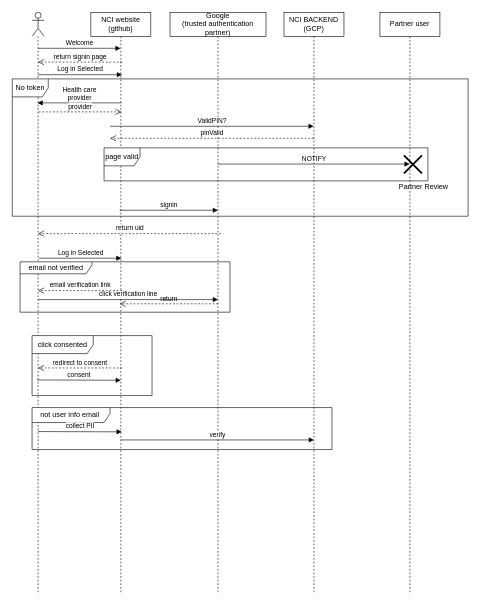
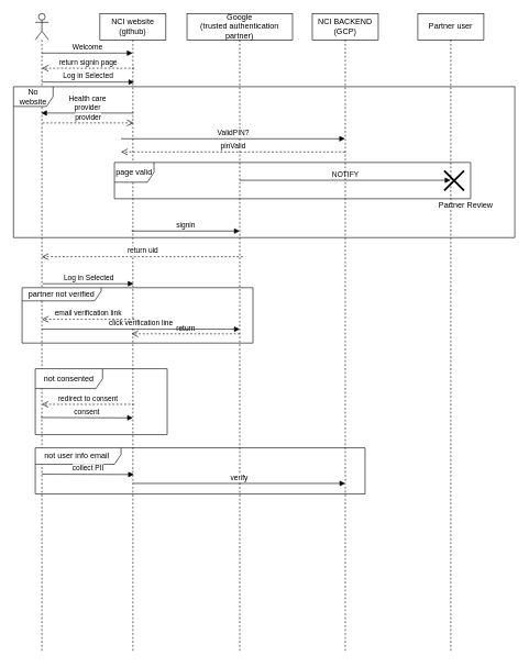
- <mxCell id="7" value="No token" style="shape=umlFrame;whiteSpace=wrap;html=1;" vertex="1" parent="4"><mxGeometry x="-263" y="111" width="760" height="229" as="geometry" /></mxCell>
+ <mxCell id="7" value="No website" style="shape=umlFrame;whiteSpace=wrap;html=1;" vertex="1" parent="4"><mxGeometry x="-263" y="111" width="760" height="229" as="geometry" /></mxCell>
- <mxCell id="5" value="email not verified" style="shape=umlFrame;whiteSpace=wrap;html=1;width=120;height=20;" parent="4" vertex="1"><mxGeometry x="-250" y="416" width="350" height="84" as="geometry" /></mxCell>
+ <mxCell id="5" value="partner not verified" style="shape=umlFrame;whiteSpace=wrap;html=1;width=120;height=20;" parent="4" vertex="1"><mxGeometry x="-250" y="416" width="350" height="84" as="geometry" /></mxCell>
- <mxCell id="22" value="click consented" style="shape=umlFrame;whiteSpace=wrap;html=1;width=102;height=30;" parent="1" vertex="1"><mxGeometry x="53" y="559" width="200" height="100" as="geometry" /></mxCell>
+ <mxCell id="22" value="not consented" style="shape=umlFrame;whiteSpace=wrap;html=1;width=102;height=30;" parent="1" vertex="1"><mxGeometry x="53" y="559" width="200" height="100" as="geometry" /></mxCell>
